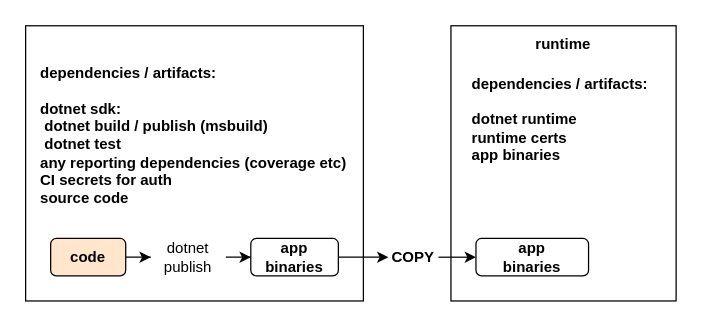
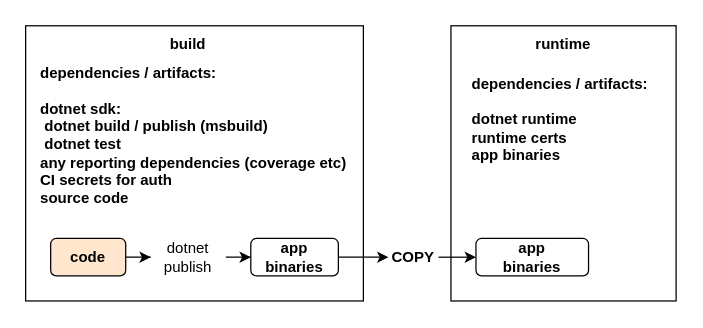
+ <mxCell id="4" value="&lt;b&gt;build&lt;/b&gt;" style="text;html=1;strokeColor=none;fillColor=none;align=center;verticalAlign=middle;whiteSpace=wrap;rounded=0;" vertex="1" parent="1"><mxGeometry x="120" y="20" width="60" height="30" as="geometry" /></mxCell>
